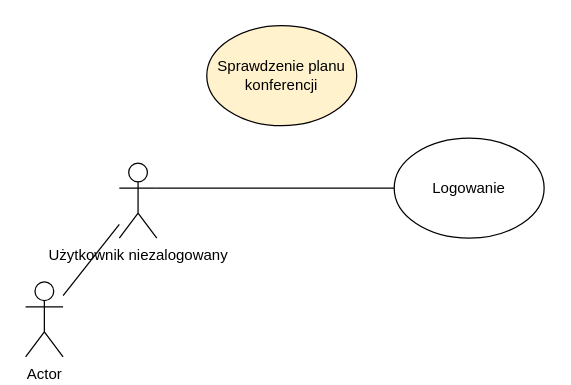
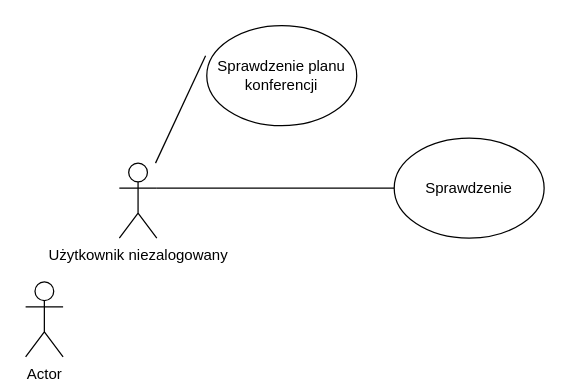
- <mxCell id="6" value="Sprawdzenie planu konferencji" style="ellipse;whiteSpace=wrap;html=1;fillColor=#fff2cc;" vertex="1" parent="1"><mxGeometry x="165" width="120" height="80" as="geometry" y="20" /></mxCell>
+ <mxCell id="6" value="Sprawdzenie planu konferencji" style="ellipse;whiteSpace=wrap;html=1;" vertex="1" parent="1"><mxGeometry x="165" width="120" height="80" as="geometry" y="20" /></mxCell>
- <mxCell id="4" value="Logowanie" style="ellipse;whiteSpace=wrap;html=1;" vertex="1" parent="1"><mxGeometry x="315" y="110" width="120" height="80" as="geometry" /></mxCell>
+ <mxCell id="4" value="Sprawdzenie" style="ellipse;whiteSpace=wrap;html=1;" vertex="1" parent="1"><mxGeometry x="315" y="110" width="120" height="80" as="geometry" /></mxCell>
- <mxCell id="7" value="" style="endArrow=none;html=1;rounded=0;" edge="1" parent="1" source="2" target="3"><mxGeometry width="50" height="50" relative="1" as="geometry"><mxPoint x="305" y="190" as="sourcePoint" /><mxPoint x="355" y="140" as="targetPoint" /></mxGeometry></mxCell>
+ <mxCell id="7" value="" style="endArrow=none;html=1;rounded=0;entryX=-0.008;entryY=0.3;entryDx=0;entryDy=0;entryPerimeter=0;" edge="1" parent="1" source="2" target="6"><mxGeometry width="50" height="50" relative="1" as="geometry"><mxPoint x="305" y="190" as="sourcePoint" /><mxPoint x="355" y="140" as="targetPoint" /></mxGeometry></mxCell>
